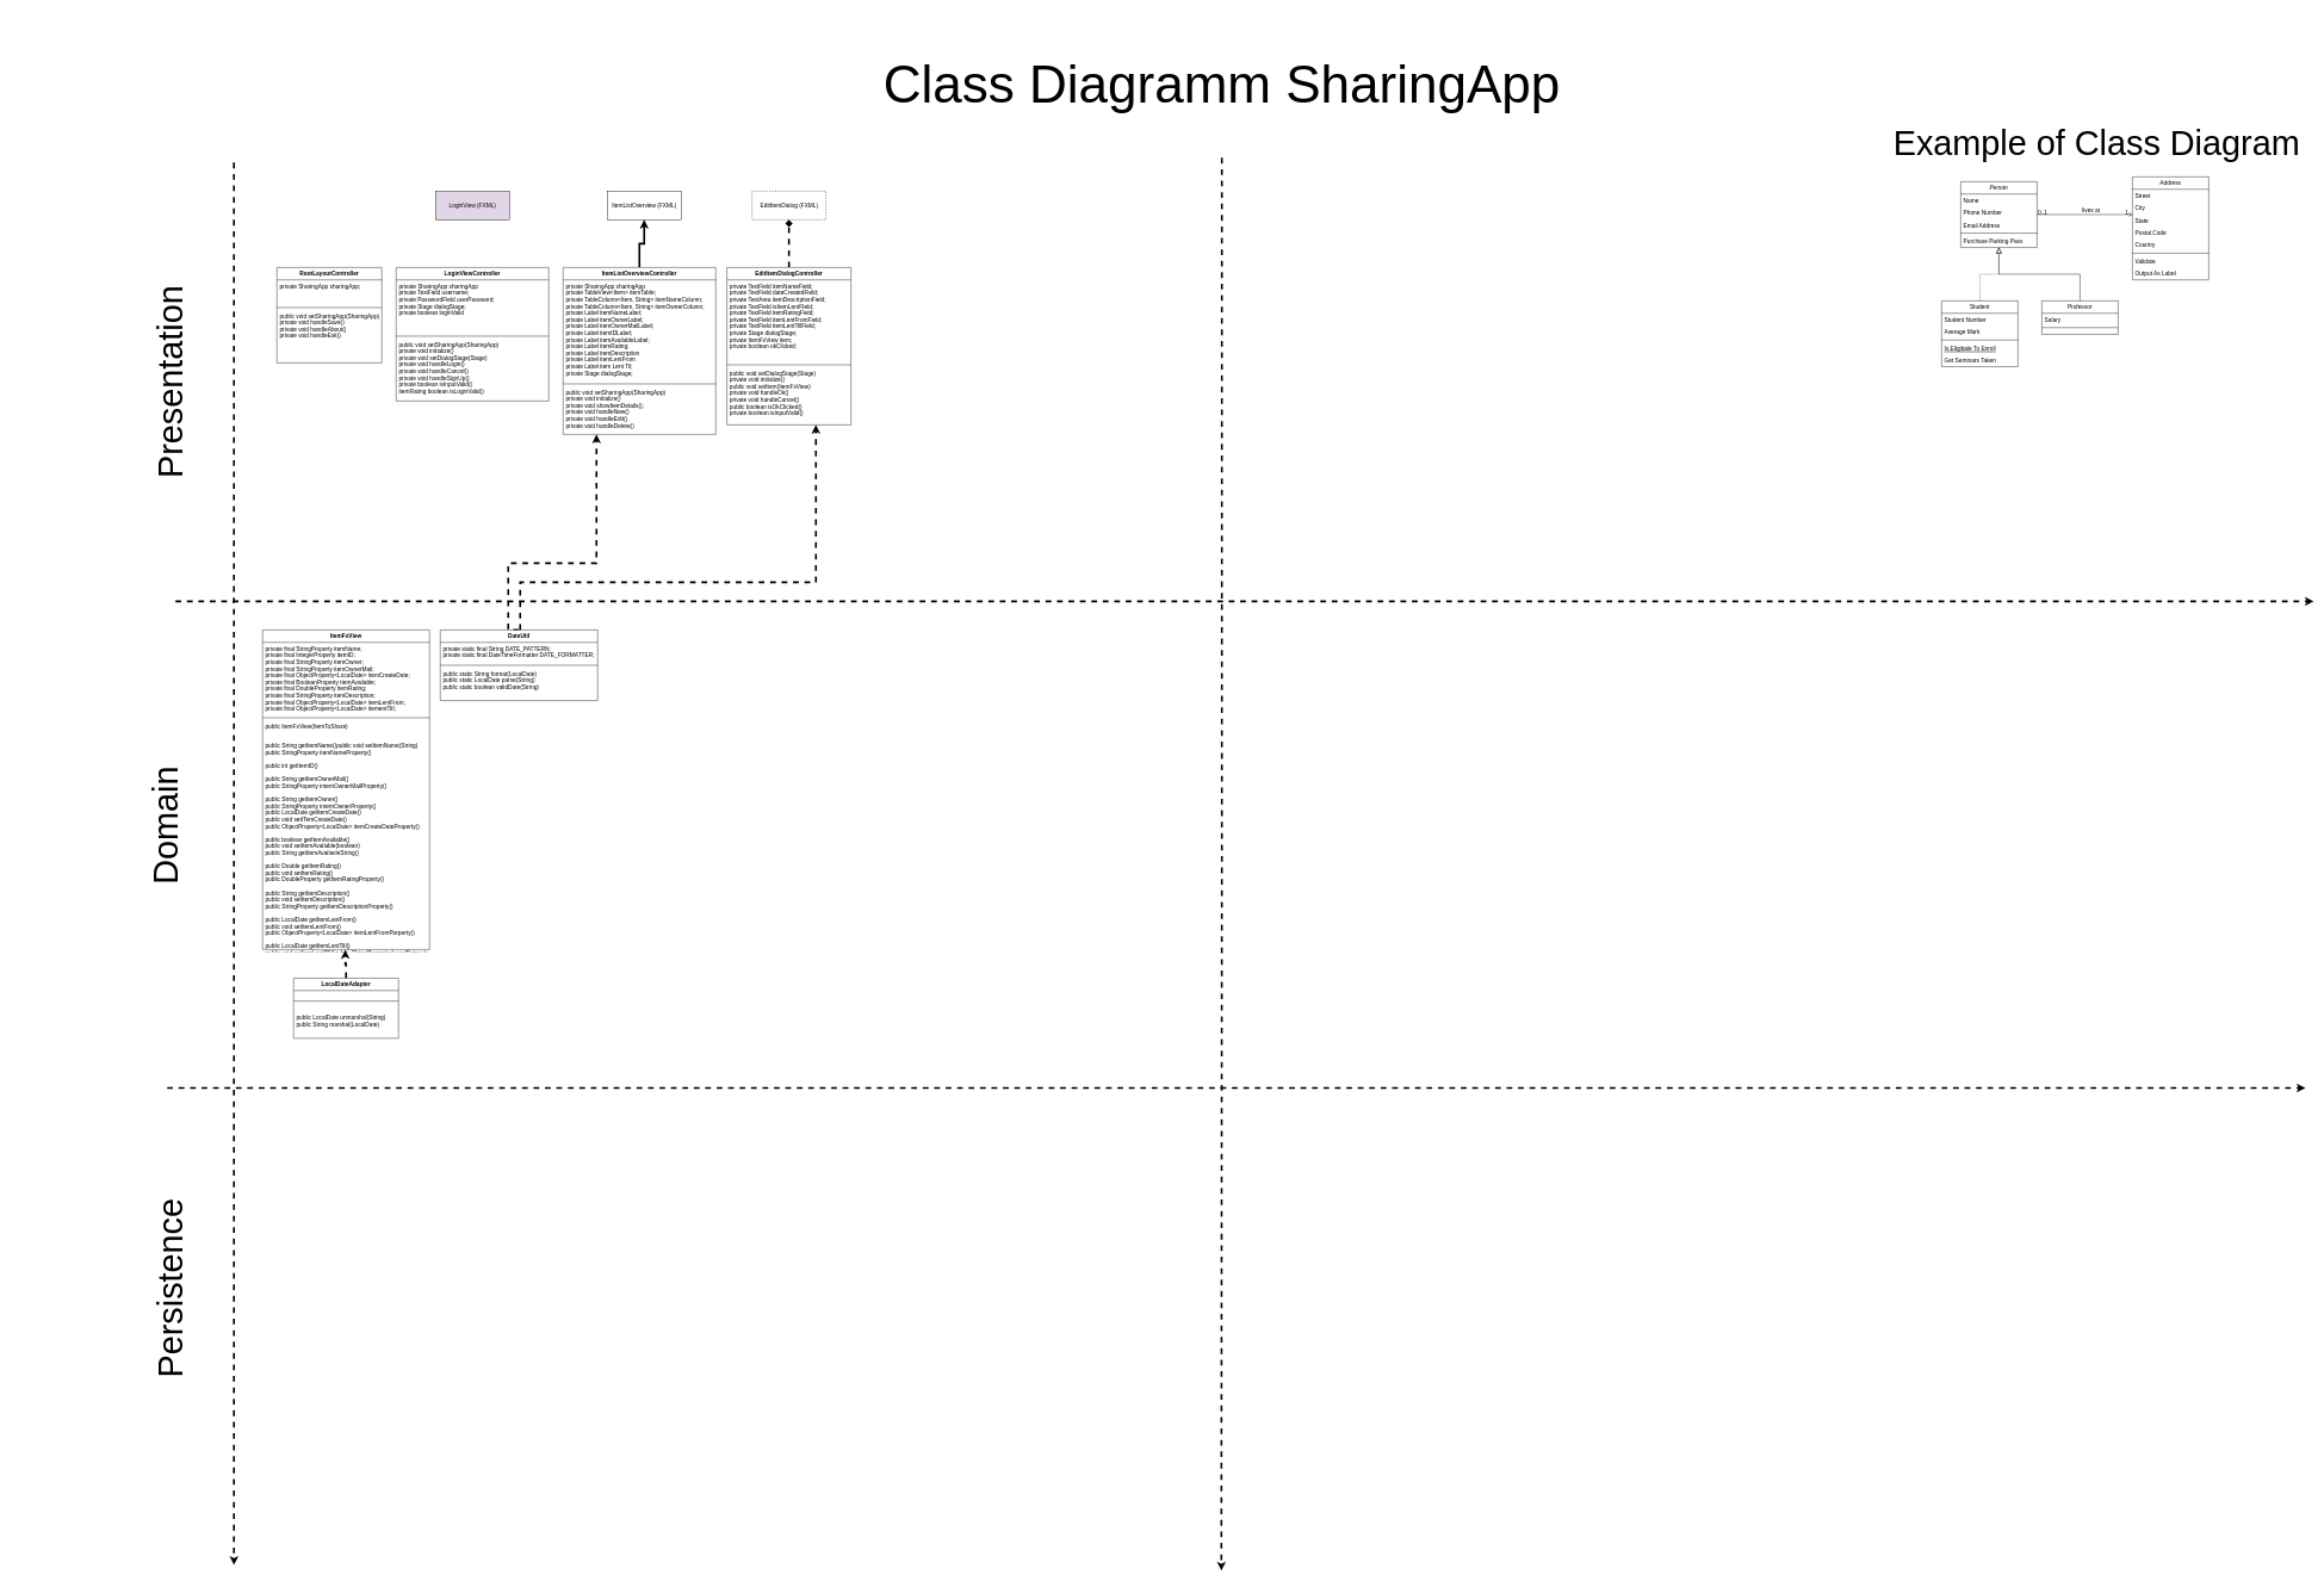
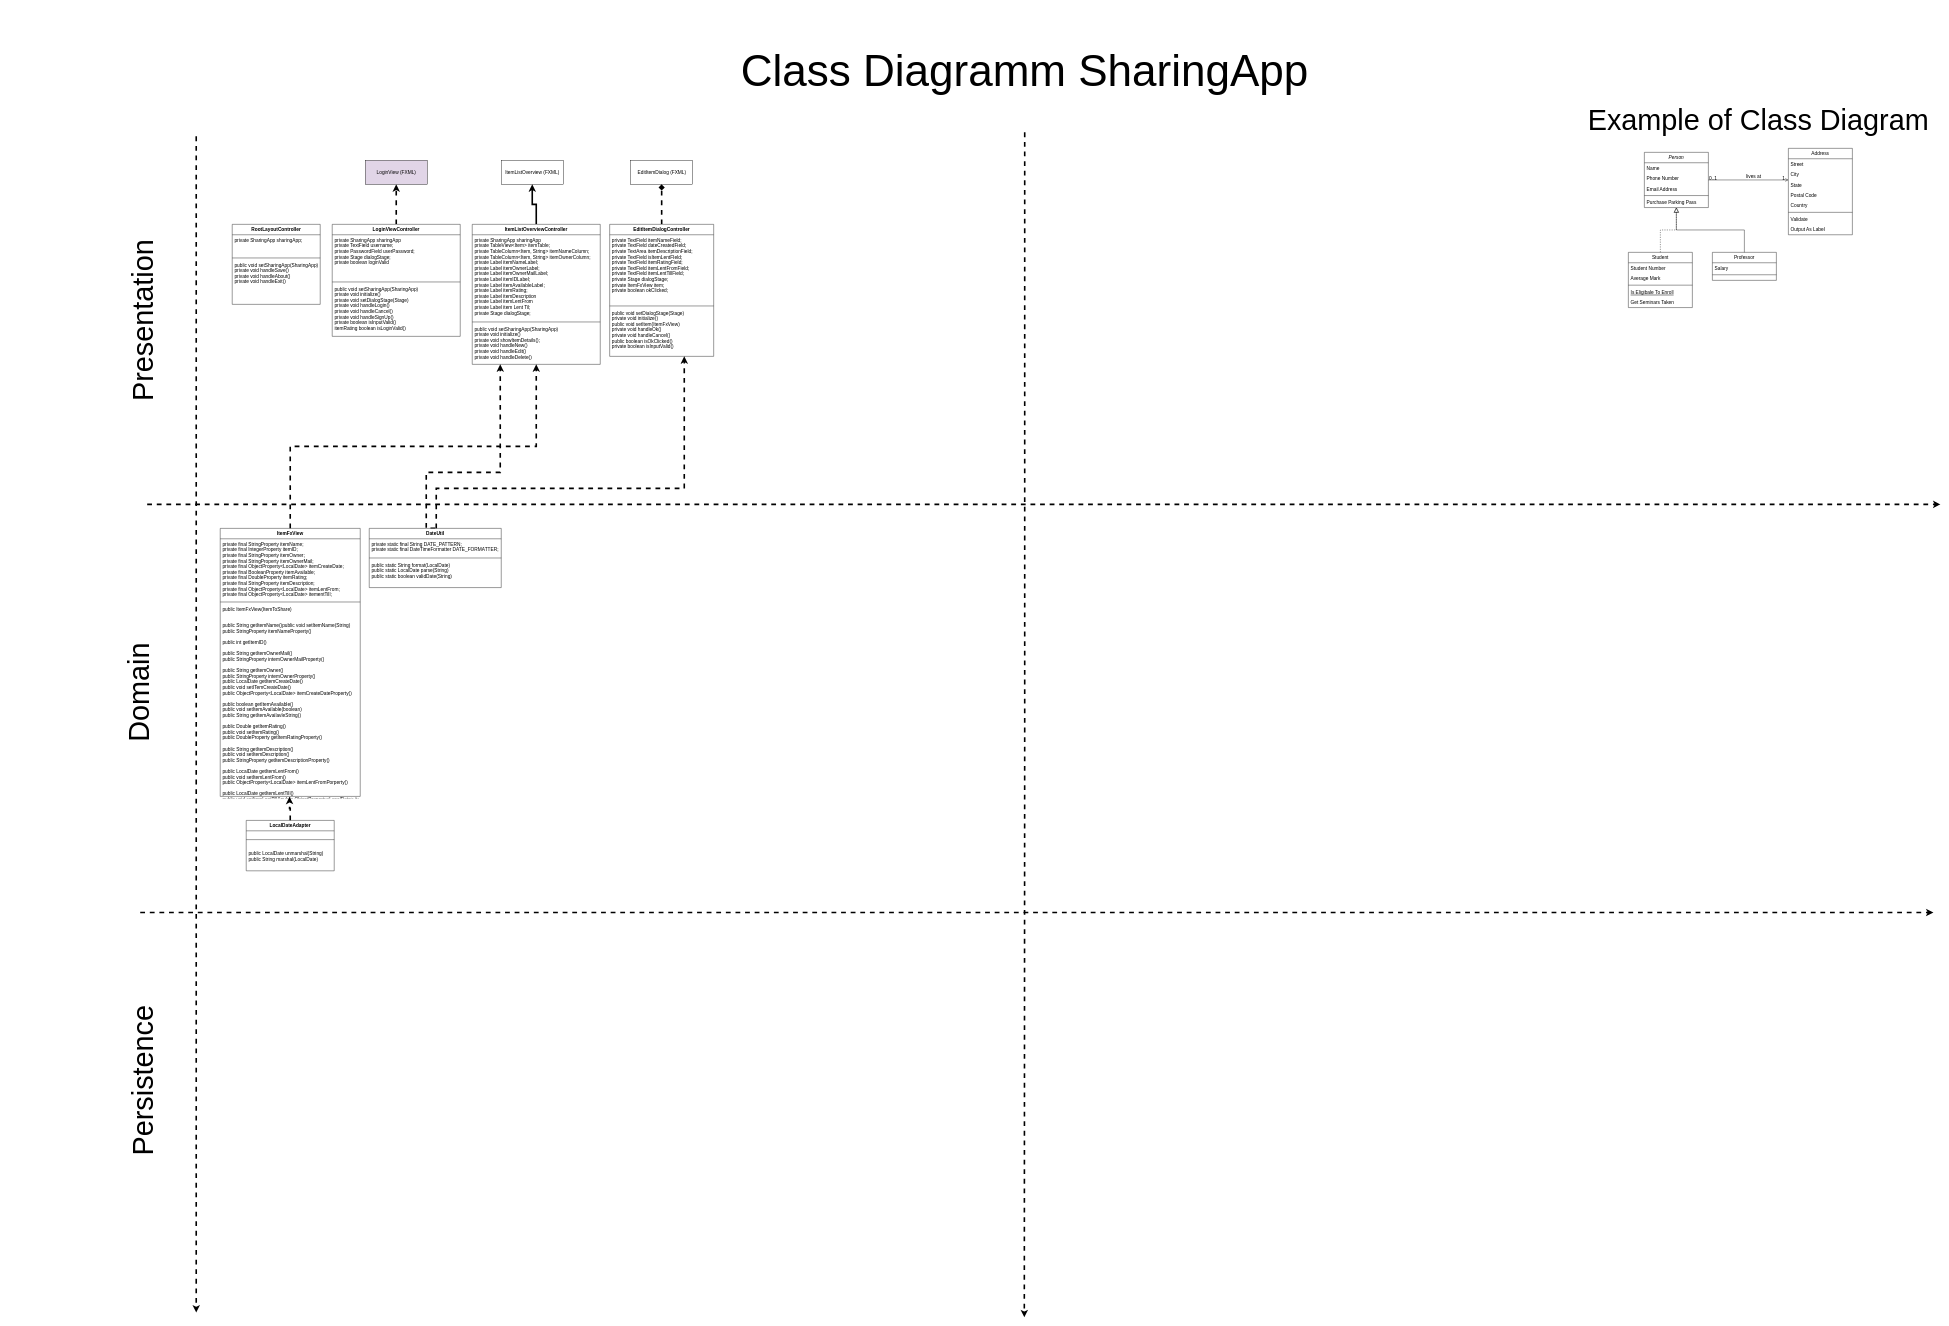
- <mxCell id="51" value="ItemListOverview (FXML)" style="html=1;" parent="1" vertex="1"><mxGeometry x="1272.5" y="400" width="155" height="60" as="geometry" /></mxCell>
+ <mxCell id="51" value="ItemListOverview (FXML)" style="html=1;" parent="1" vertex="1"><mxGeometry x="1252.5" y="400" width="155" height="60" as="geometry" /></mxCell>
- <mxCell id="72" value="EditItemDialog (FXML)" style="html=1;dashed=1;" parent="1" vertex="1"><mxGeometry x="1576" y="400" width="155" height="60" as="geometry" /></mxCell>
+ <mxCell id="72" value="EditItemDialog (FXML)" style="html=1;" parent="1" vertex="1"><mxGeometry x="1576" y="400" width="155" height="60" as="geometry" /></mxCell>
+ <mxCell id="40" style="edgeStyle=orthogonalEdgeStyle;rounded=0;orthogonalLoop=1;jettySize=auto;html=1;entryX=0.5;entryY=1;entryDx=0;entryDy=0;dashed=1;strokeWidth=4;" parent="1" source="41" target="45" edge="1"><mxGeometry relative="1" as="geometry" /></mxCell>
+ <mxCell id="57" style="edgeStyle=orthogonalEdgeStyle;rounded=0;orthogonalLoop=1;jettySize=auto;html=1;entryX=0.5;entryY=1;entryDx=0;entryDy=0;entryPerimeter=0;dashed=1;strokeColor=#000000;strokeWidth=4;" parent="1" source="58" target="56" edge="1"><mxGeometry relative="1" as="geometry" /></mxCell>
